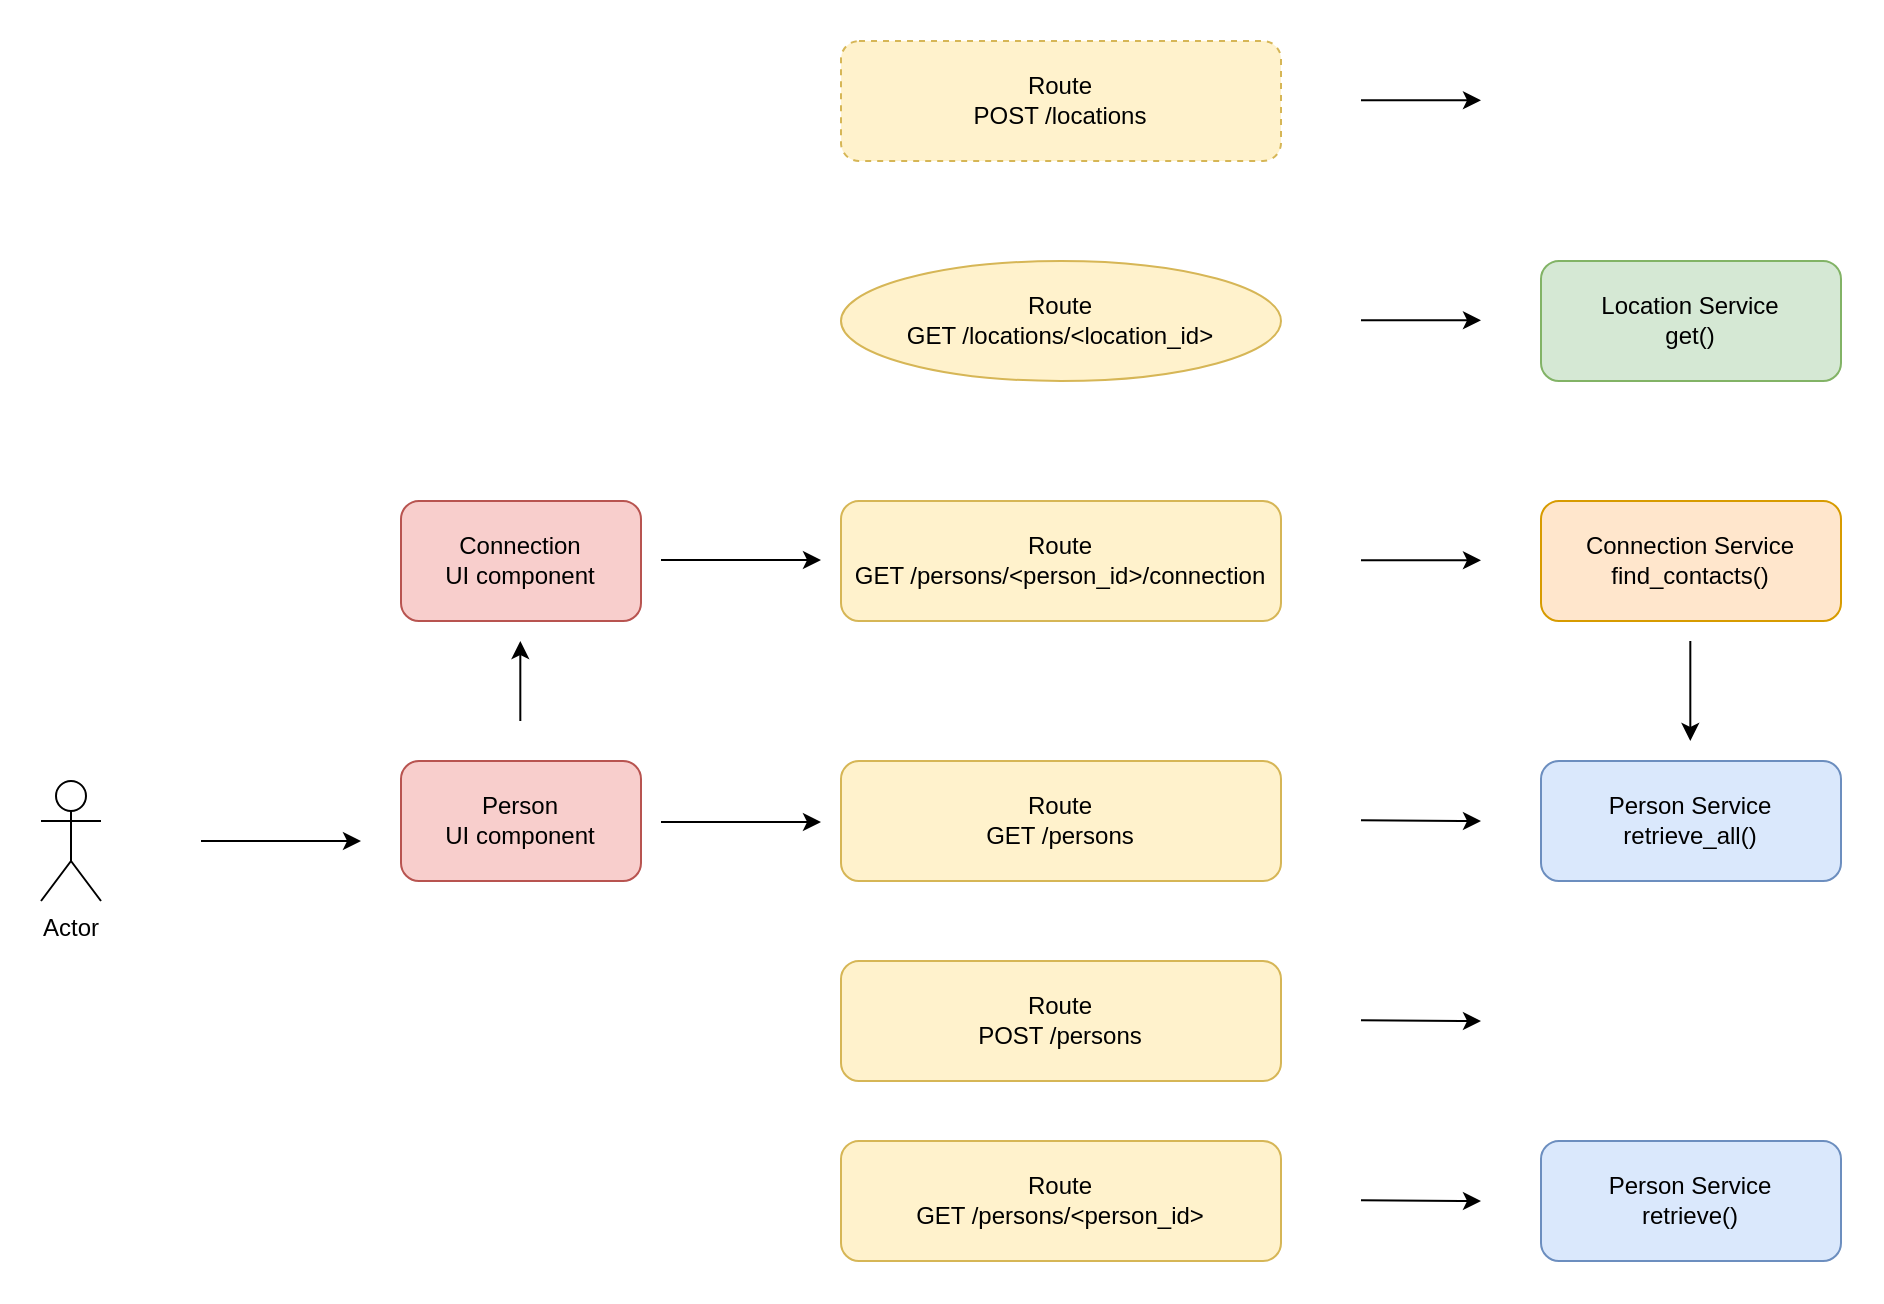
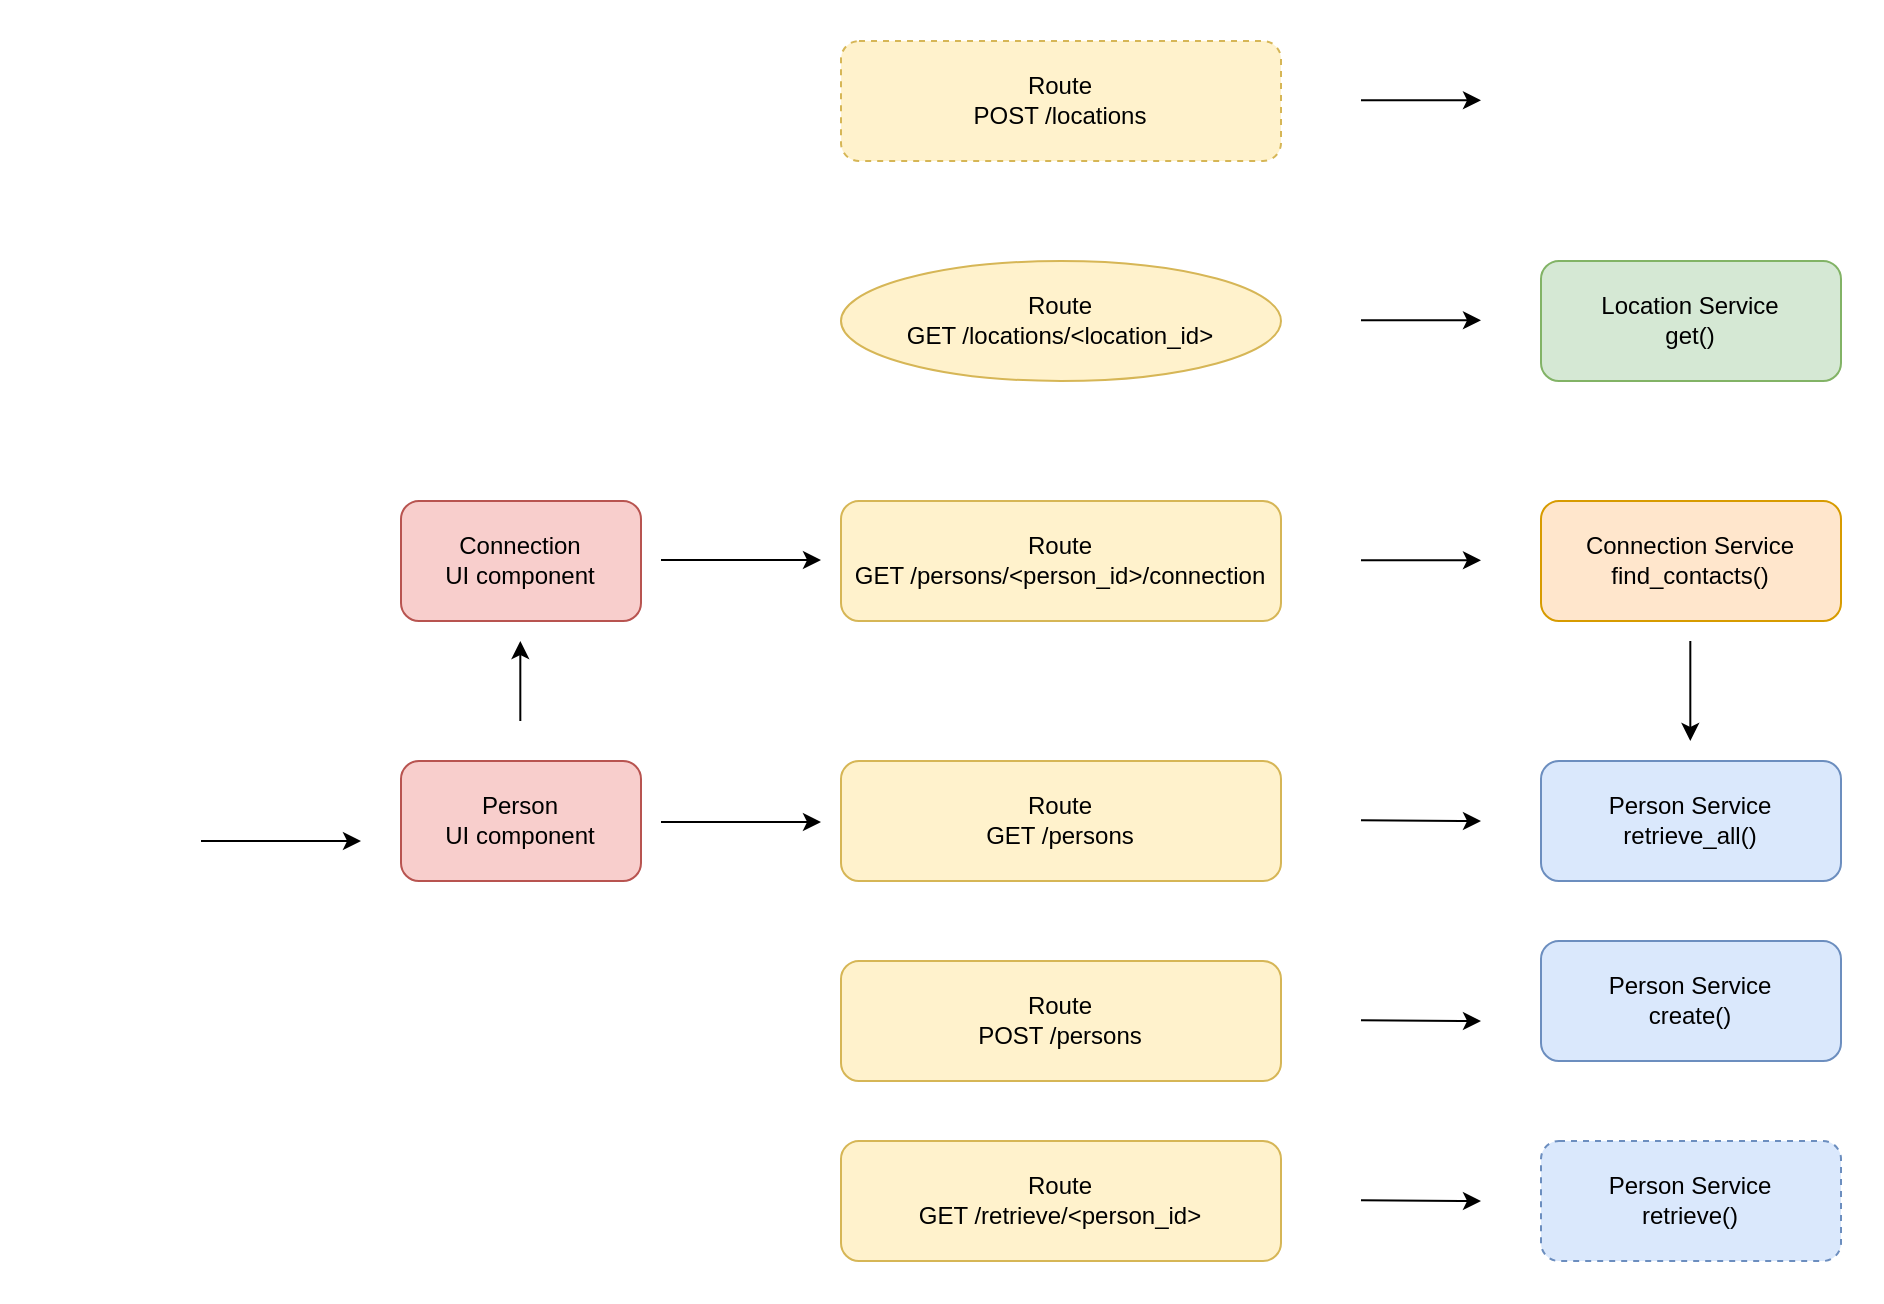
- <mxCell id="2" value="Actor" style="shape=umlActor;verticalLabelPosition=bottom;verticalAlign=top;html=1;outlineConnect=0;" vertex="1" parent="1"><mxGeometry x="20" y="390" width="30" height="60" as="geometry" /></mxCell>
+ <mxCell id="13" value="Person Service&lt;br&gt;create()" style="rounded=1;whiteSpace=wrap;html=1;fillColor=#dae8fc;strokeColor=#6c8ebf;" vertex="1" parent="1"><mxGeometry x="770" y="470" width="150" height="60" as="geometry" /></mxCell>
- <mxCell id="22" value="Route&lt;br style=&quot;border-color: var(--border-color);&quot;&gt;GET /persons/&amp;lt;person_id&amp;gt;" style="rounded=1;whiteSpace=wrap;html=1;fillColor=#fff2cc;strokeColor=#d6b656;" vertex="1" parent="1"><mxGeometry x="420" y="570" width="220" height="60" as="geometry" /></mxCell>
+ <mxCell id="22" value="Route&lt;br style=&quot;border-color: var(--border-color);&quot;&gt;GET /retrieve/&amp;lt;person_id&amp;gt;" style="rounded=1;whiteSpace=wrap;html=1;fillColor=#fff2cc;strokeColor=#d6b656;" vertex="1" parent="1"><mxGeometry x="420" y="570" width="220" height="60" as="geometry" /></mxCell>
- <mxCell id="14" value="Person Service&lt;br&gt;retrieve()" style="rounded=1;whiteSpace=wrap;html=1;fillColor=#dae8fc;strokeColor=#6c8ebf;" vertex="1" parent="1"><mxGeometry x="770" y="570" width="150" height="60" as="geometry" /></mxCell>
+ <mxCell id="14" value="Person Service&lt;br&gt;retrieve()" style="rounded=1;whiteSpace=wrap;html=1;fillColor=#dae8fc;strokeColor=#6c8ebf;dashed=1;" vertex="1" parent="1"><mxGeometry x="770" y="570" width="150" height="60" as="geometry" /></mxCell>
